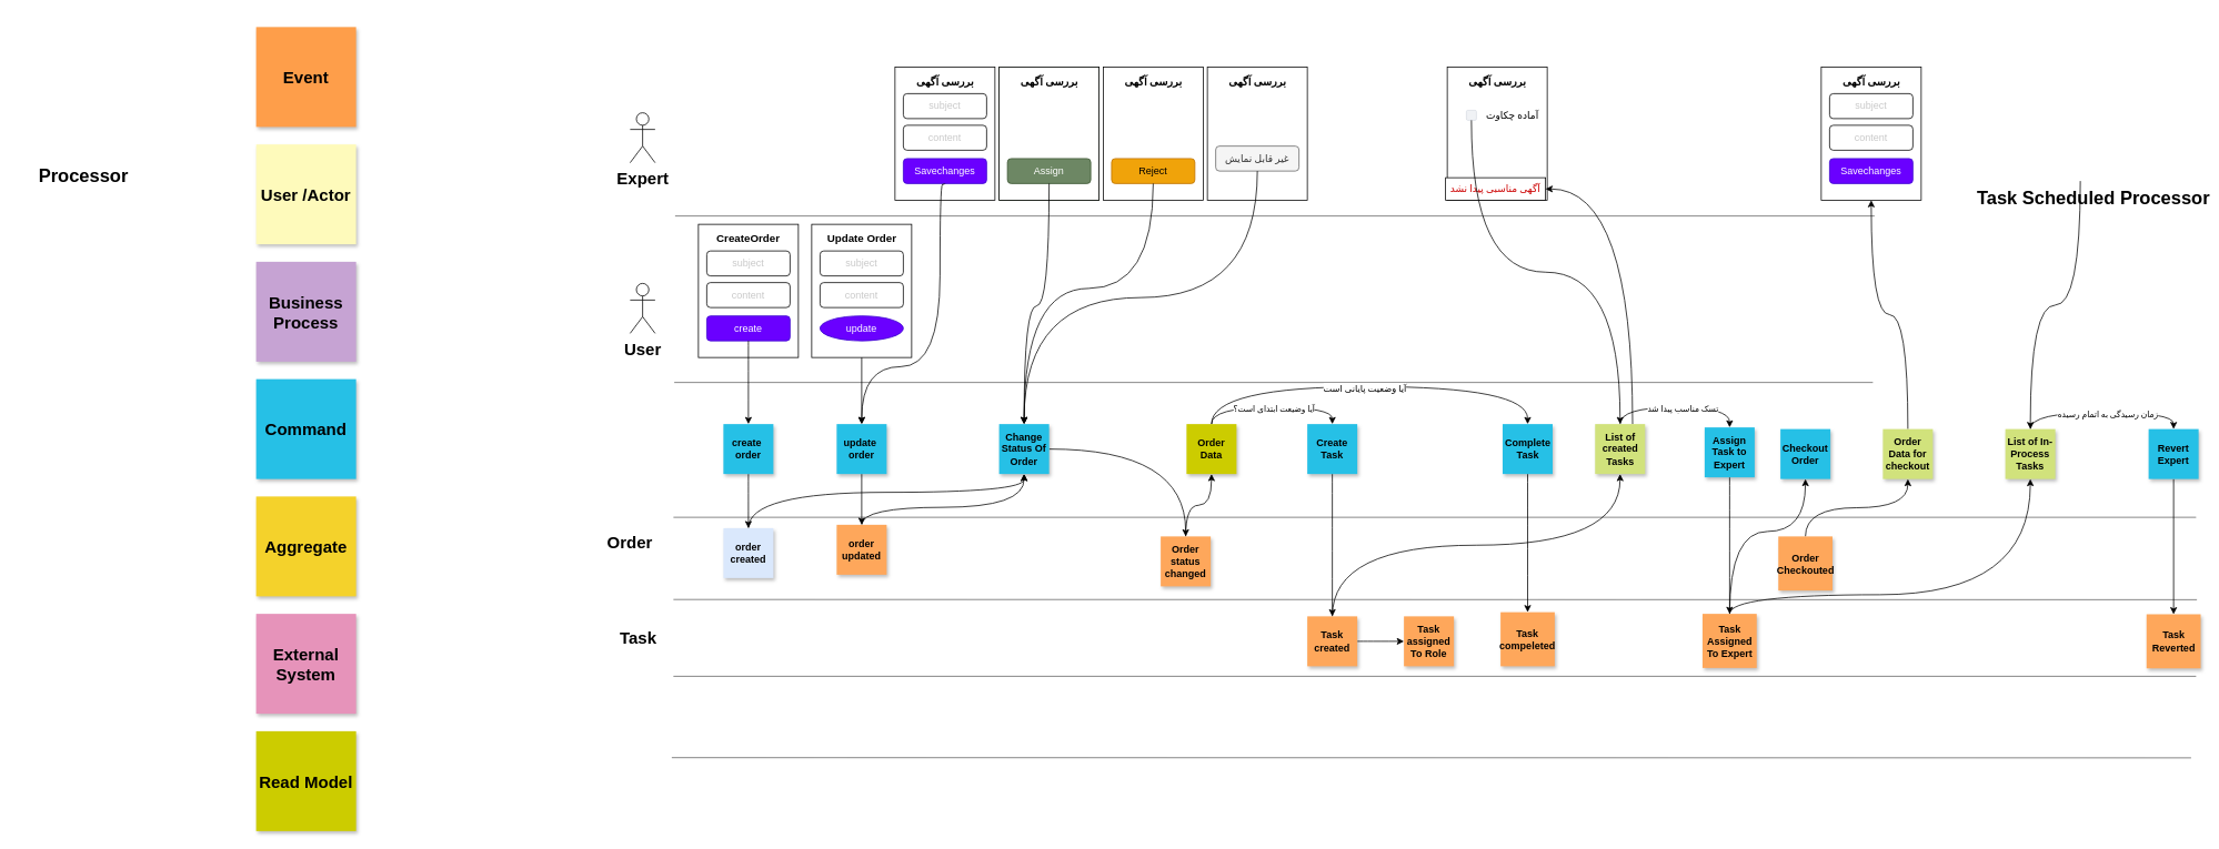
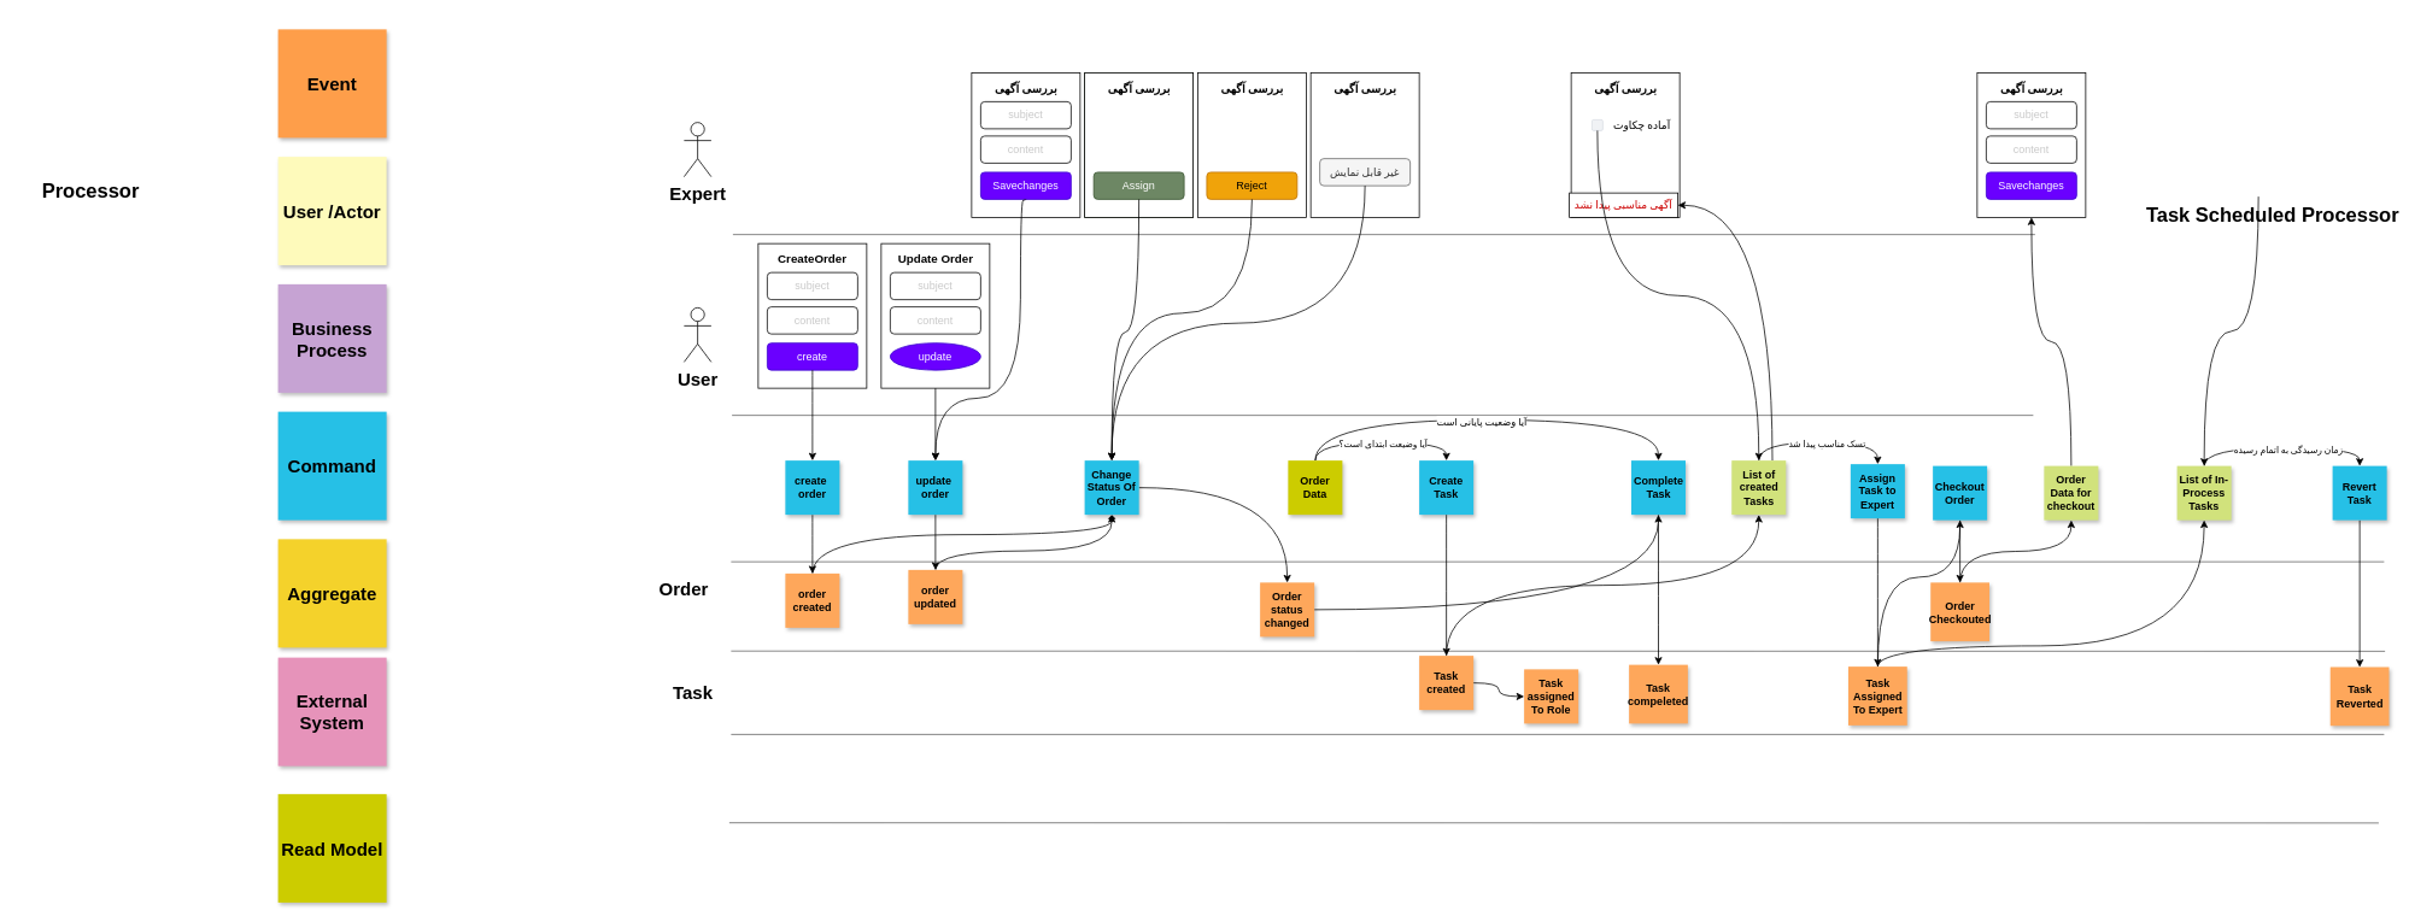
- <mxCell id="119" value="&lt;b&gt;Revert Expert&lt;/b&gt;" style="rounded=0;whiteSpace=wrap;html=1;fillColor=#26c0e6;strokeColor=none;shadow=1;" vertex="1" parent="1"><mxGeometry x="2579" y="515" width="60" height="60" as="geometry" /></mxCell>
+ <mxCell id="119" value="&lt;b&gt;Revert Task&lt;/b&gt;" style="rounded=0;whiteSpace=wrap;html=1;fillColor=#26c0e6;strokeColor=none;shadow=1;" vertex="1" parent="1"><mxGeometry x="2579" y="515" width="60" height="60" as="geometry" /></mxCell>
- <mxCell id="47" style="edgeStyle=orthogonalEdgeStyle;rounded=0;orthogonalLoop=1;jettySize=auto;html=1;entryX=0.5;entryY=1;entryDx=0;entryDy=0;curved=1;exitX=0.5;exitY=0;exitDx=0;exitDy=0;" edge="1" parent="1" source="48" target="75"><mxGeometry relative="1" as="geometry"><Array as="points"><mxPoint x="1034" y="609" /><mxPoint x="1229" y="609" /></Array></mxGeometry></mxCell>
+ <mxCell id="47" style="edgeStyle=orthogonalEdgeStyle;rounded=0;orthogonalLoop=1;jettySize=auto;html=1;entryX=0.5;entryY=1;entryDx=0;entryDy=0;curved=1;exitX=0.5;exitY=0;exitDx=0;exitDy=0;endArrow=diamond;" edge="1" parent="1" source="48" target="75"><mxGeometry relative="1" as="geometry"><Array as="points"><mxPoint x="1034" y="609" /><mxPoint x="1229" y="609" /></Array></mxGeometry></mxCell>
- <mxCell id="55" style="edgeStyle=orthogonalEdgeStyle;rounded=0;orthogonalLoop=1;jettySize=auto;html=1;curved=1;" edge="1" parent="1" source="56" target="61"><mxGeometry relative="1" as="geometry" /></mxCell>
+ <mxCell id="55" style="edgeStyle=orthogonalEdgeStyle;rounded=0;orthogonalLoop=1;jettySize=auto;html=1;curved=1;" edge="1" parent="1" source="56" target="63"><mxGeometry relative="1" as="geometry" /></mxCell>
+ <mxCell id="99" style="edgeStyle=orthogonalEdgeStyle;rounded=0;orthogonalLoop=1;jettySize=auto;html=1;entryX=0.5;entryY=0;entryDx=0;entryDy=0;" edge="1" parent="1" source="100" target="102"><mxGeometry relative="1" as="geometry" /></mxCell>
- <mxCell id="4" value="order&lt;div&gt;created&lt;/div&gt;" style="rounded=0;whiteSpace=wrap;html=1;fillColor=#dae8fc;strokeColor=none;shadow=1;aspect=fixed;fontStyle=1;" vertex="1" parent="1"><mxGeometry x="868" y="634" width="60" height="60" as="geometry" /></mxCell>
+ <mxCell id="4" value="order&lt;div&gt;created&lt;/div&gt;" style="rounded=0;whiteSpace=wrap;html=1;fillColor=#fea75b;strokeColor=none;shadow=1;aspect=fixed;fontStyle=1" vertex="1" parent="1"><mxGeometry x="868" y="634" width="60" height="60" as="geometry" /></mxCell>
- <mxCell id="53" value="Task created" style="rounded=0;whiteSpace=wrap;html=1;fillColor=#fea75b;strokeColor=none;shadow=1;aspect=fixed;fontStyle=1" vertex="1" parent="1"><mxGeometry x="1569" y="740" width="60" height="60" as="geometry" /></mxCell>
+ <mxCell id="53" value="Task created" style="rounded=0;whiteSpace=wrap;html=1;fillColor=#fea75b;strokeColor=none;shadow=1;aspect=fixed;fontStyle=1" vertex="1" parent="1"><mxGeometry x="1569" y="725" width="60" height="60" as="geometry" /></mxCell>
- <mxCell id="25" value="&lt;font style=&quot;font-size: 20px;&quot;&gt;&lt;b&gt;External System&lt;/b&gt;&lt;/font&gt;" style="rounded=0;whiteSpace=wrap;html=1;fillColor=#e693ba;strokeColor=none;shadow=1;" vertex="1" parent="1"><mxGeometry x="307" y="737" width="120" height="120" as="geometry" /></mxCell>
+ <mxCell id="25" value="&lt;font style=&quot;font-size: 20px;&quot;&gt;&lt;b&gt;External System&lt;/b&gt;&lt;/font&gt;" style="rounded=0;whiteSpace=wrap;html=1;fillColor=#e693ba;strokeColor=none;shadow=1;" vertex="1" parent="1"><mxGeometry x="307" y="727" width="120" height="120" as="geometry" /></mxCell>
